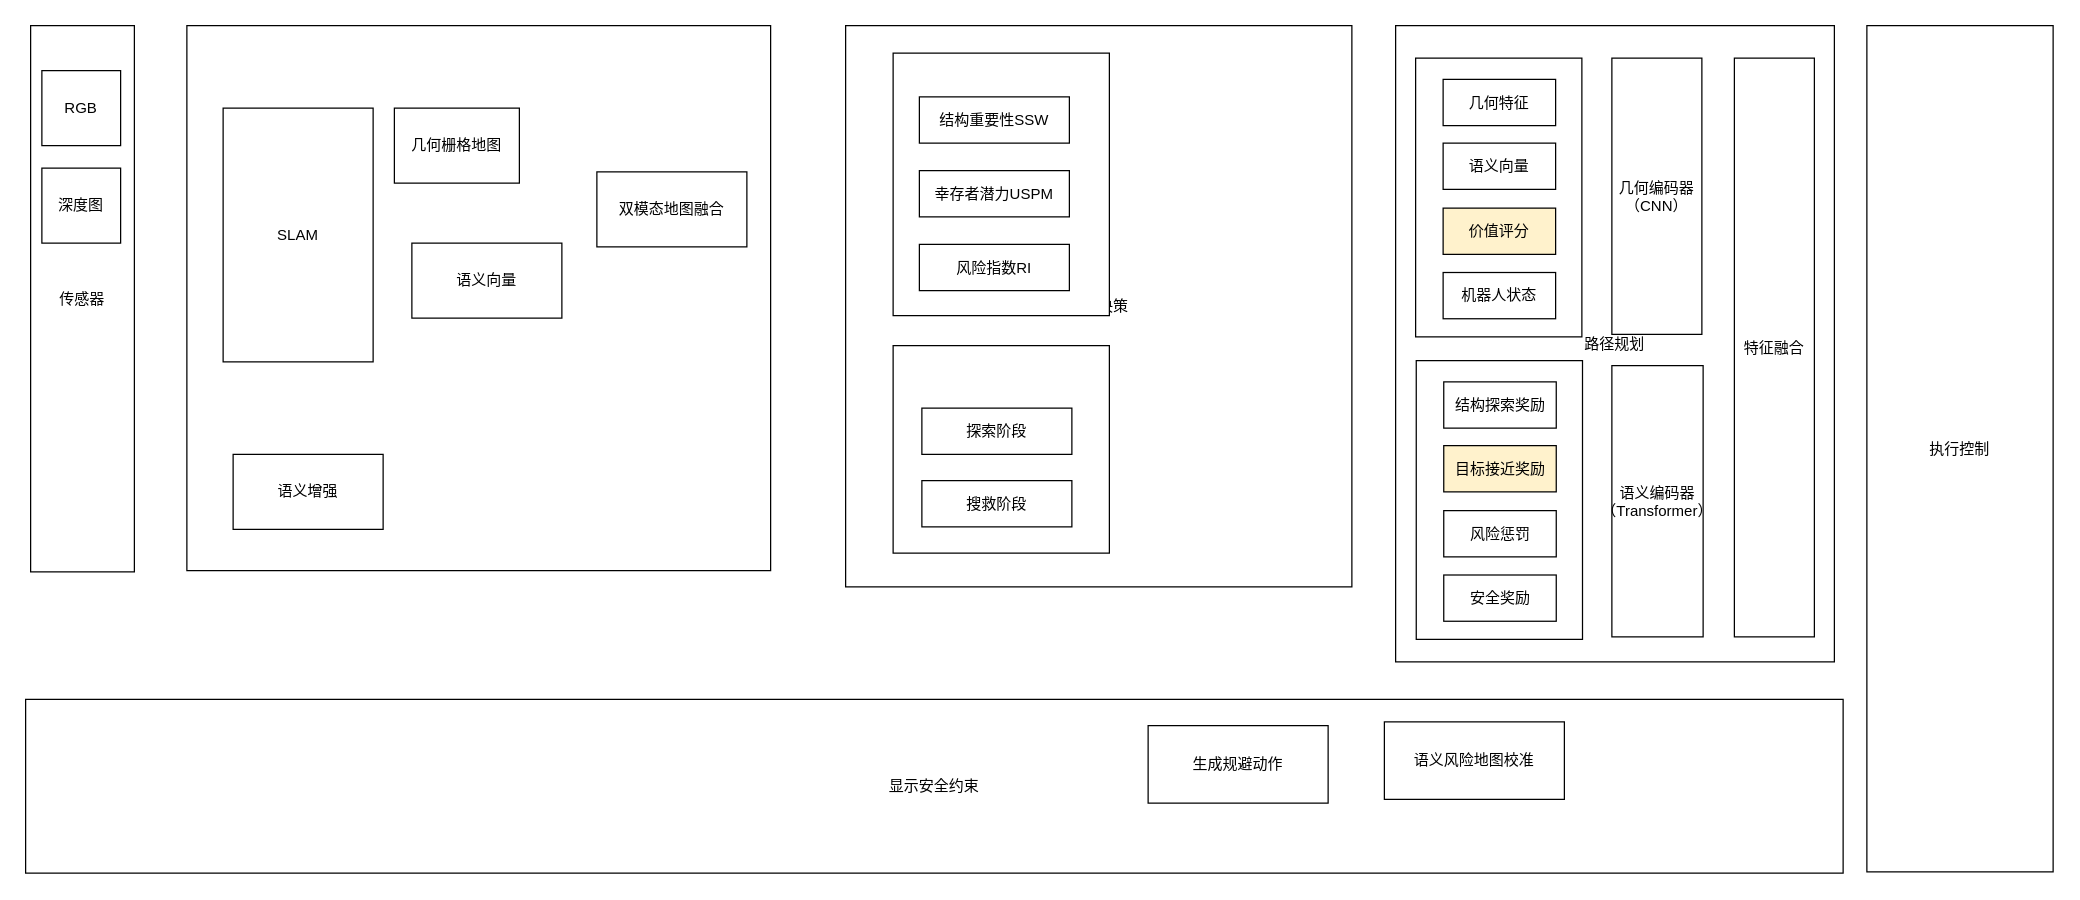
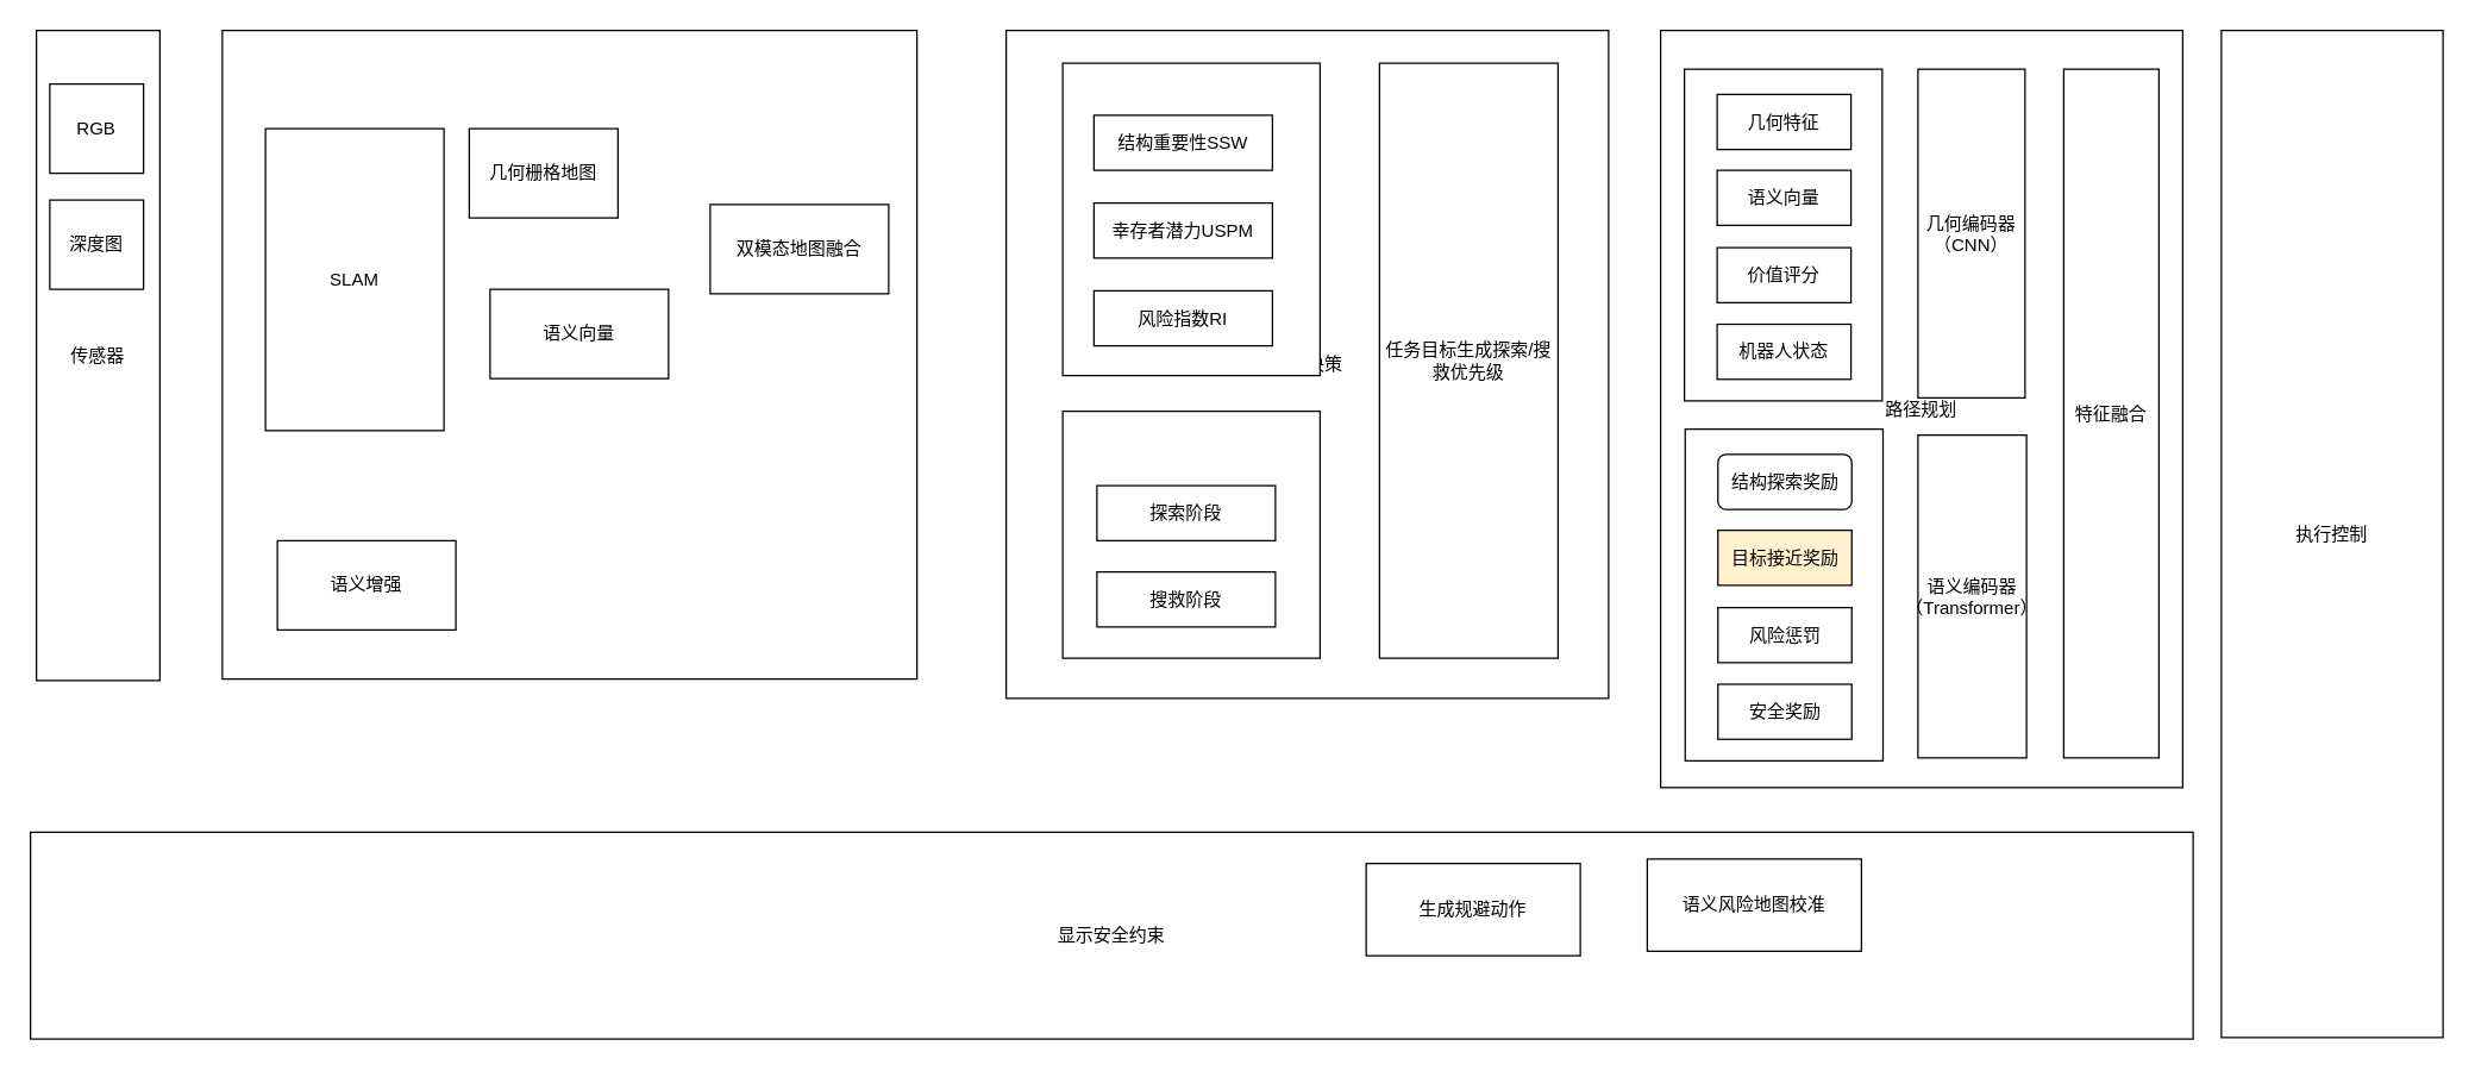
- <mxCell id="30" value="价值评分" style="rounded=0;whiteSpace=wrap;html=1;fillColor=#fff2cc;" vertex="1" parent="1"><mxGeometry x="1154" y="166" width="90" height="37" as="geometry" /></mxCell>
+ <mxCell id="30" value="价值评分" style="rounded=0;whiteSpace=wrap;html=1;" vertex="1" parent="1"><mxGeometry x="1154" y="166" width="90" height="37" as="geometry" /></mxCell>
+ <mxCell id="17" value="任务目标生成探索/搜救优先级" style="rounded=0;whiteSpace=wrap;html=1;" vertex="1" parent="1"><mxGeometry x="927" y="42" width="120" height="400" as="geometry" /></mxCell>
- <mxCell id="33" value="结构探索奖励" style="rounded=0;whiteSpace=wrap;html=1;" vertex="1" parent="1"><mxGeometry x="1154.5" y="305" width="90" height="37" as="geometry" /></mxCell>
+ <mxCell id="33" value="结构探索奖励" style="whiteSpace=wrap;html=1;rounded=1;" vertex="1" parent="1"><mxGeometry x="1154.5" y="305" width="90" height="37" as="geometry" /></mxCell>
